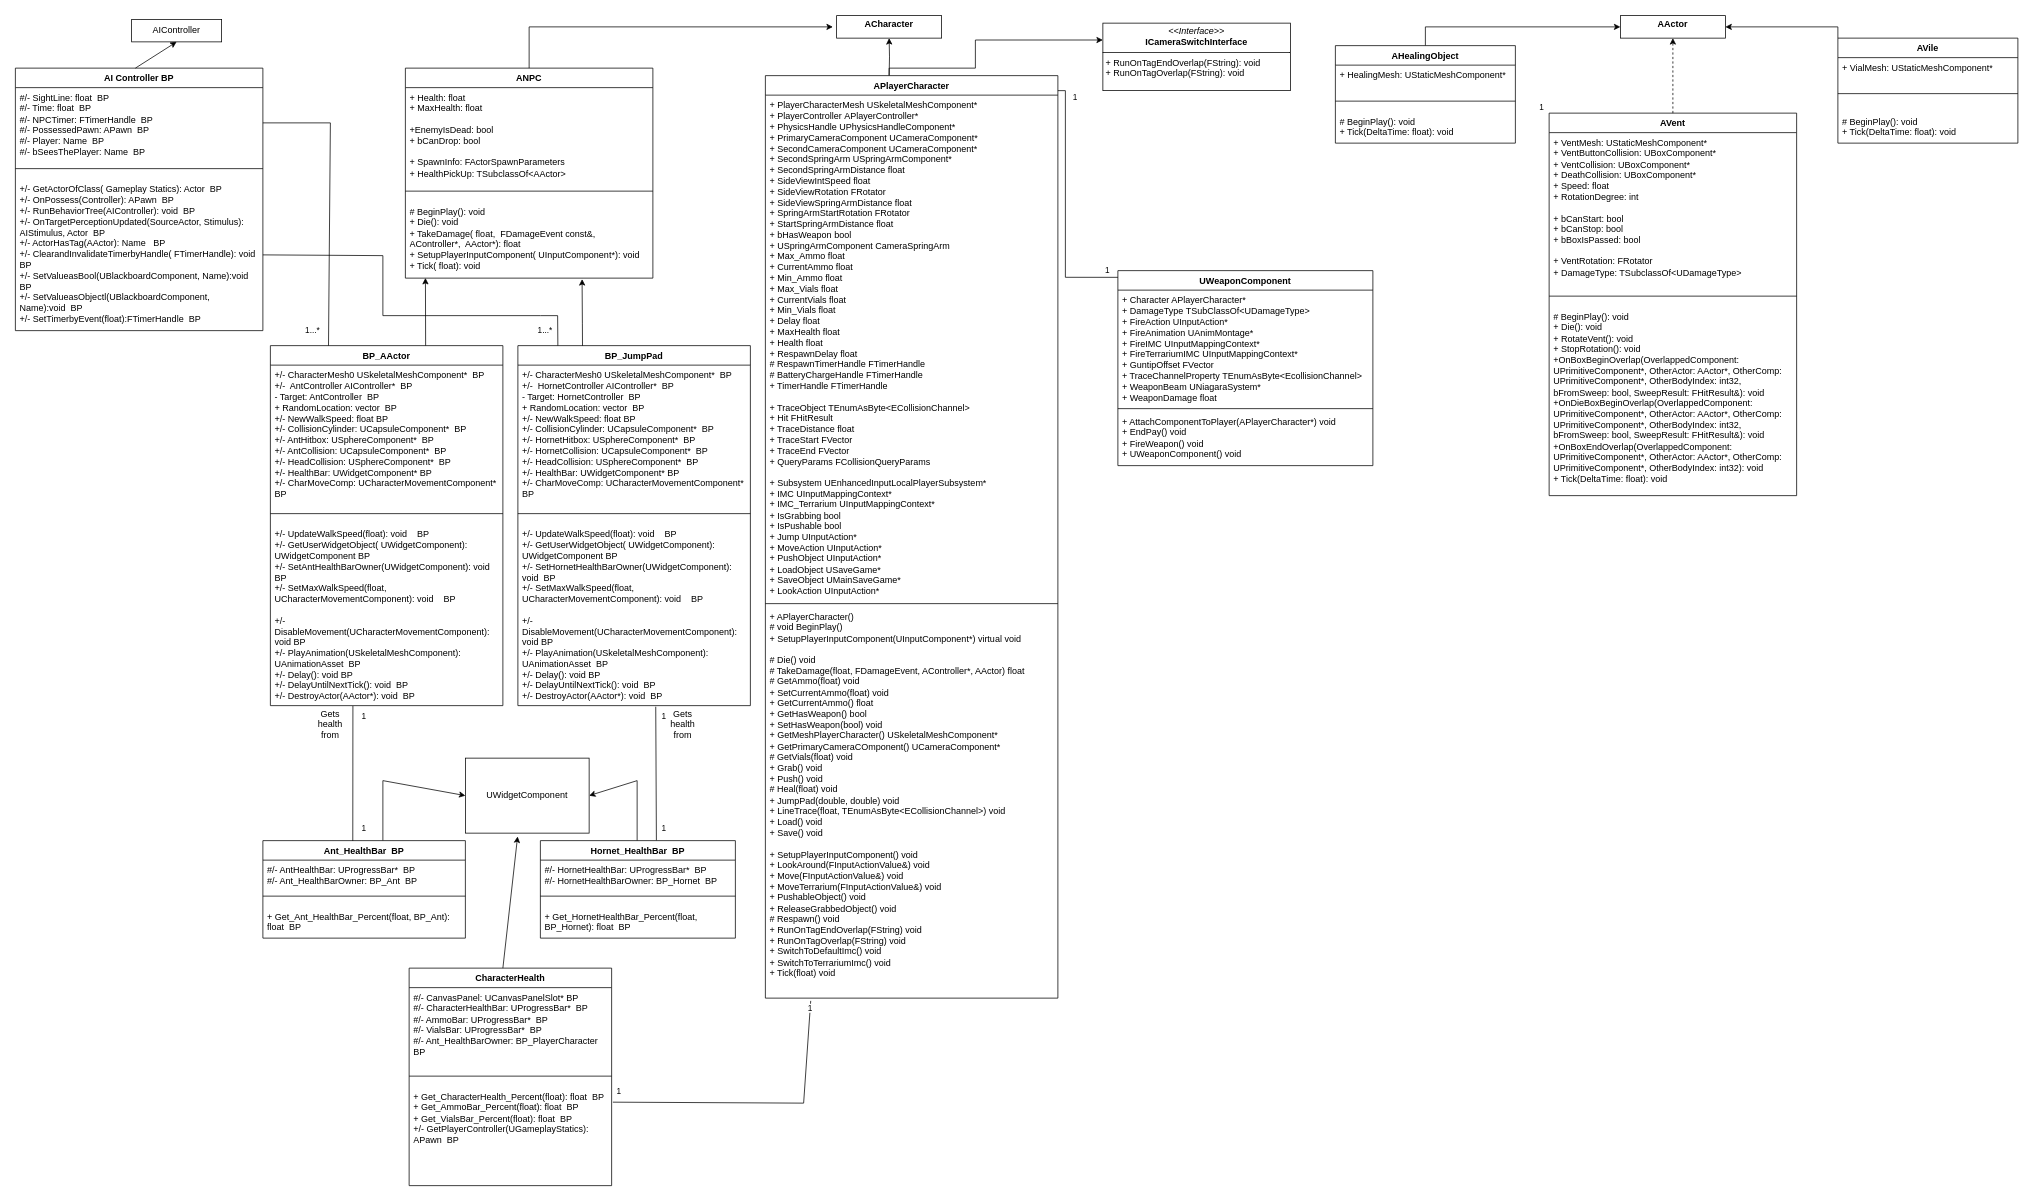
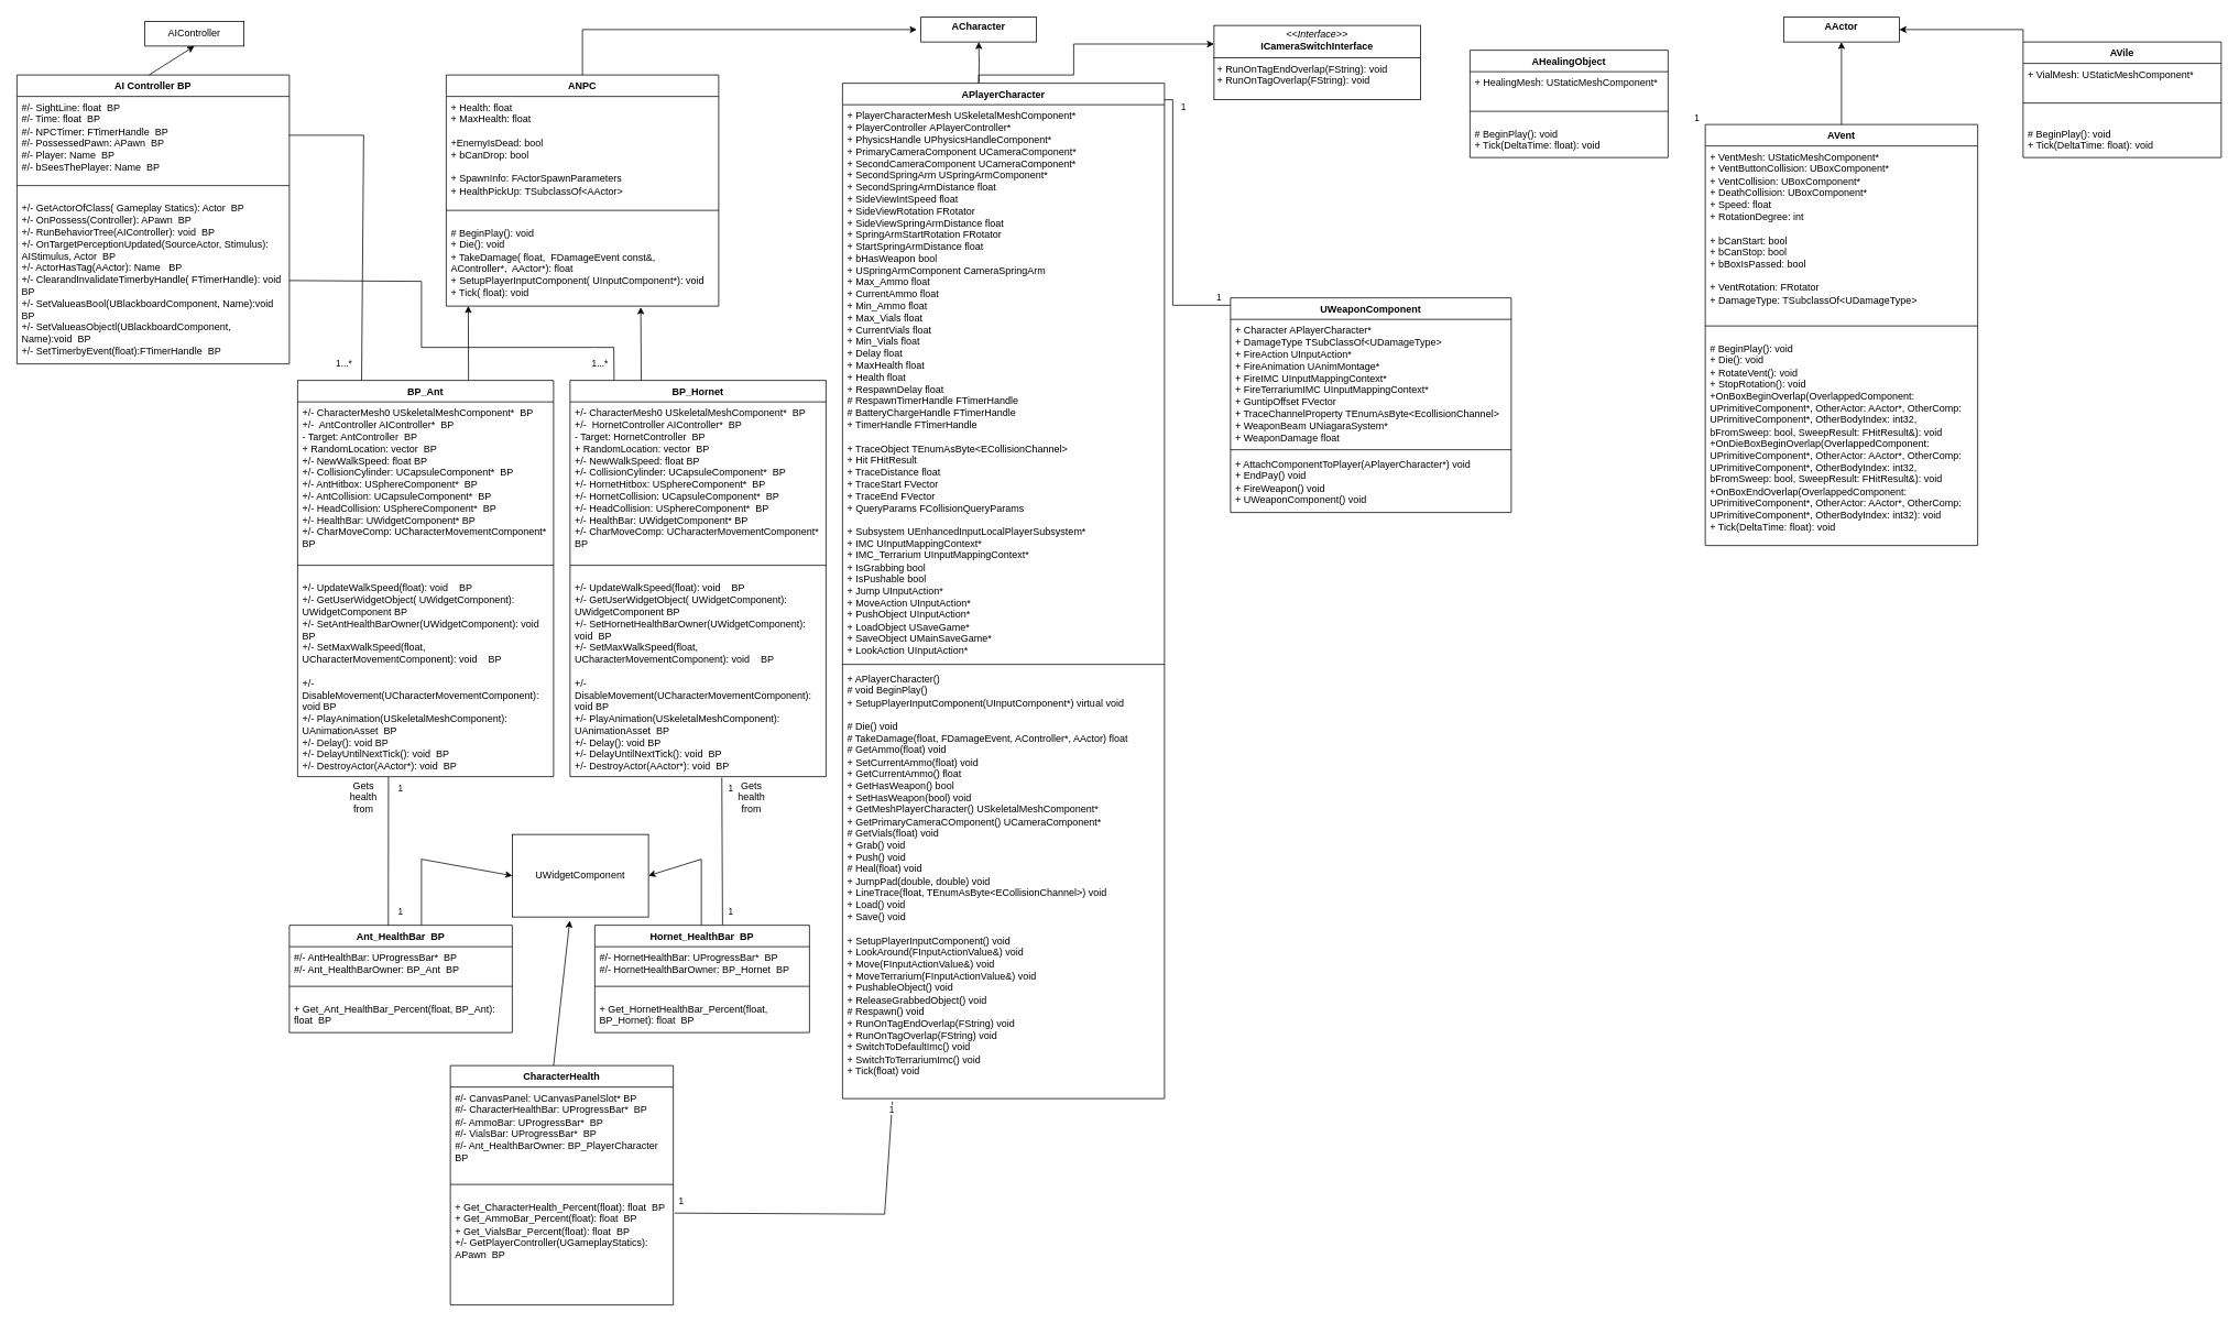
- <mxCell id="24" value="" style="endArrow=classic;html=1;rounded=0;entryX=0;entryY=0.5;entryDx=0;entryDy=0;exitX=0.5;exitY=0;exitDx=0;exitDy=0;" parent="1" source="25" target="18" edge="1"><mxGeometry width="50" height="50" relative="1" as="geometry"><mxPoint x="1920" y="140" as="sourcePoint" /><mxPoint x="2090" y="290" as="targetPoint" /><Array as="points"><mxPoint x="1900" y="35" /></Array></mxGeometry></mxCell>
- <mxCell id="23" value="" style="endArrow=classic;html=1;rounded=0;entryX=0.5;entryY=1;entryDx=0;entryDy=0;exitX=0.5;exitY=0;exitDx=0;exitDy=0;dashed=1;" parent="1" source="19" target="18" edge="1"><mxGeometry width="50" height="50" relative="1" as="geometry"><mxPoint x="2140" y="100" as="sourcePoint" /><mxPoint x="1290" y="400" as="targetPoint" /></mxGeometry></mxCell>
+ <mxCell id="23" value="" style="endArrow=classic;html=1;rounded=0;entryX=0.5;entryY=1;entryDx=0;entryDy=0;exitX=0.5;exitY=0;exitDx=0;exitDy=0;" parent="1" source="19" target="18" edge="1"><mxGeometry width="50" height="50" relative="1" as="geometry"><mxPoint x="2140" y="100" as="sourcePoint" /><mxPoint x="1290" y="400" as="targetPoint" /></mxGeometry></mxCell>
- <mxCell id="39" value="BP_AActor" style="swimlane;fontStyle=1;align=center;verticalAlign=top;childLayout=stackLayout;horizontal=1;startSize=26;horizontalStack=0;resizeParent=1;resizeParentMax=0;resizeLast=0;collapsible=1;marginBottom=0;whiteSpace=wrap;html=1;" vertex="1" parent="1"><mxGeometry x="360" y="460" width="310" height="480" as="geometry" /></mxCell>
+ <mxCell id="39" value="BP_Ant" style="swimlane;fontStyle=1;align=center;verticalAlign=top;childLayout=stackLayout;horizontal=1;startSize=26;horizontalStack=0;resizeParent=1;resizeParentMax=0;resizeLast=0;collapsible=1;marginBottom=0;whiteSpace=wrap;html=1;" vertex="1" parent="1"><mxGeometry x="360" y="460" width="310" height="480" as="geometry" /></mxCell>
- <mxCell id="45" value="BP_JumpPad" style="swimlane;fontStyle=1;align=center;verticalAlign=top;childLayout=stackLayout;horizontal=1;startSize=26;horizontalStack=0;resizeParent=1;resizeParentMax=0;resizeLast=0;collapsible=1;marginBottom=0;whiteSpace=wrap;html=1;" vertex="1" parent="1"><mxGeometry x="690" y="460" width="310" height="480" as="geometry" /></mxCell>
+ <mxCell id="45" value="BP_Hornet" style="swimlane;fontStyle=1;align=center;verticalAlign=top;childLayout=stackLayout;horizontal=1;startSize=26;horizontalStack=0;resizeParent=1;resizeParentMax=0;resizeLast=0;collapsible=1;marginBottom=0;whiteSpace=wrap;html=1;" vertex="1" parent="1"><mxGeometry x="690" y="460" width="310" height="480" as="geometry" /></mxCell>
